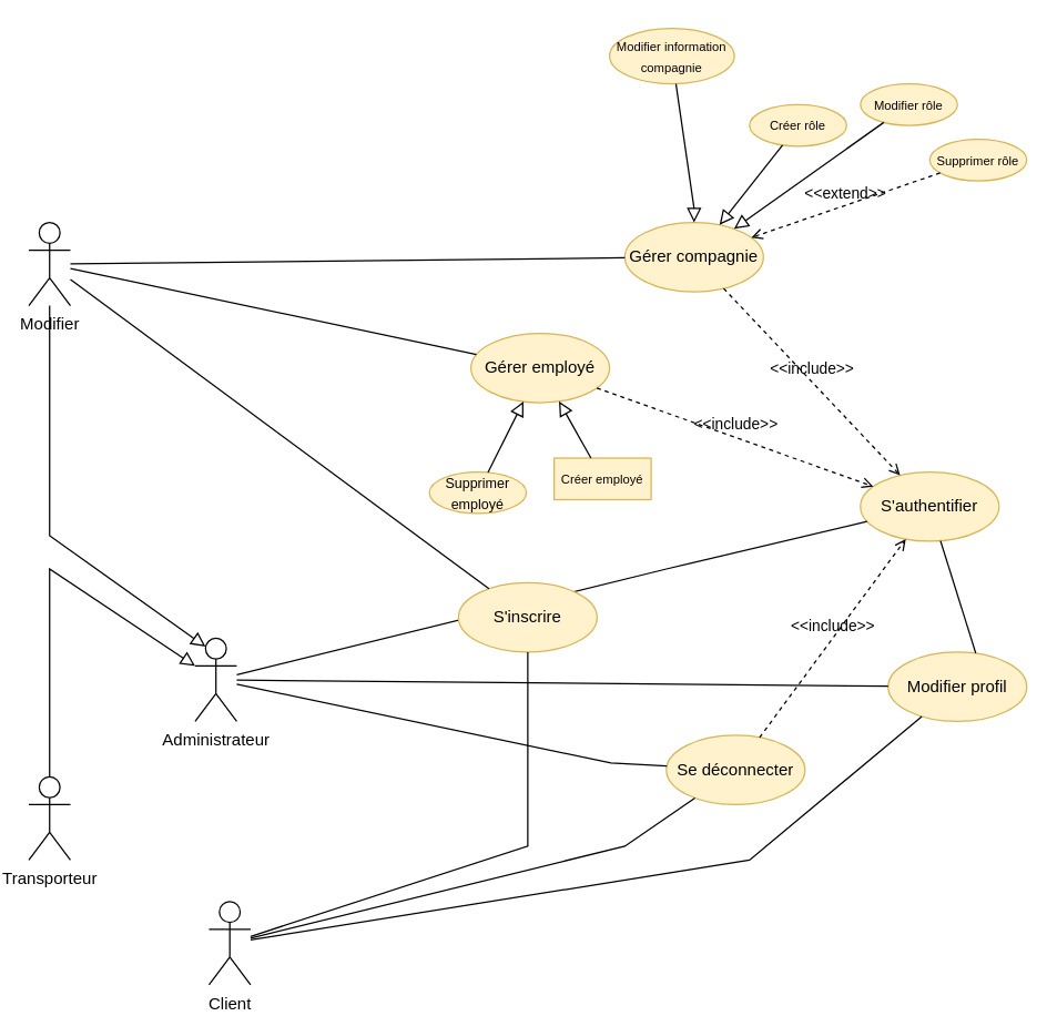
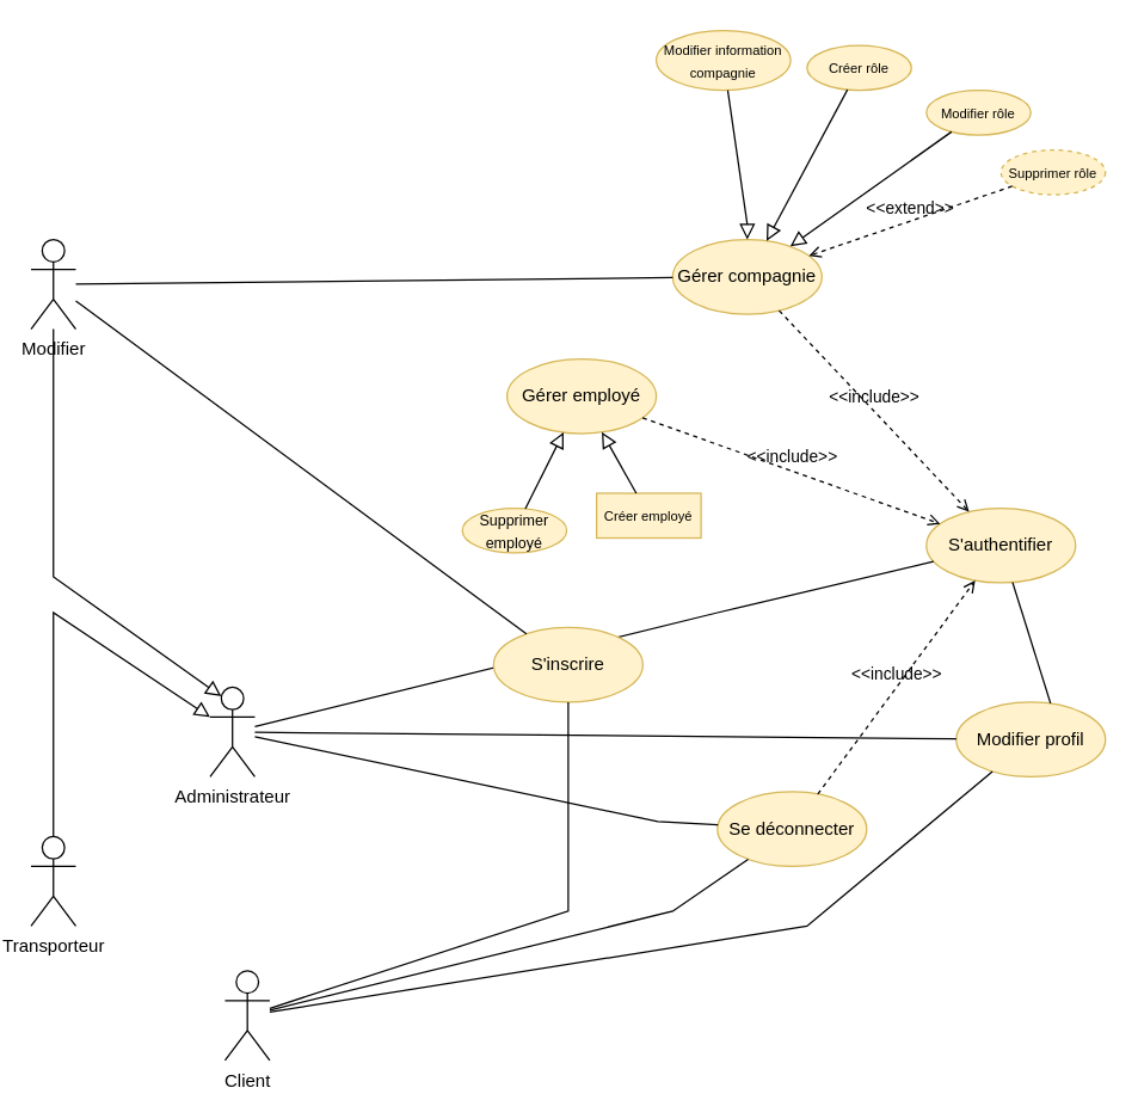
- <mxCell id="28" value="&lt;font style=&quot;font-size: 9px;&quot;&gt;Créer rôle&lt;/font&gt;" style="ellipse;html=1;whiteSpace=wrap;fillColor=#fff2cc;strokeColor=#d6b656;" vertex="1" parent="1"><mxGeometry x="540" y="75" width="70" height="30" as="geometry" /></mxCell>
+ <mxCell id="28" value="&lt;font style=&quot;font-size: 9px;&quot;&gt;Créer rôle&lt;/font&gt;" style="ellipse;html=1;whiteSpace=wrap;fillColor=#fff2cc;strokeColor=#d6b656;" vertex="1" parent="1"><mxGeometry x="540" y="30" width="70" height="30" as="geometry" /></mxCell>
- <mxCell id="35" value="&lt;font style=&quot;font-size: 9px;&quot;&gt;Supprimer rôle&lt;/font&gt;" style="ellipse;html=1;whiteSpace=wrap;fillColor=#fff2cc;strokeColor=#d6b656;" vertex="1" parent="1"><mxGeometry x="670" y="100" width="70" height="30" as="geometry" /></mxCell>
+ <mxCell id="35" value="&lt;font style=&quot;font-size: 9px;&quot;&gt;Supprimer rôle&lt;/font&gt;" style="ellipse;html=1;whiteSpace=wrap;fillColor=#fff2cc;strokeColor=#d6b656;dashed=1;" vertex="1" parent="1"><mxGeometry x="670" y="100" width="70" height="30" as="geometry" /></mxCell>
- <mxCell id="32" value="" style="endArrow=none;startArrow=none;endFill=0;startFill=0;endSize=8;html=1;verticalAlign=bottom;labelBackgroundColor=none;strokeWidth=1;rounded=0;" edge="1" parent="1" source="8" target="31"><mxGeometry width="160" relative="1" as="geometry"><mxPoint x="60" y="200" as="sourcePoint" /><mxPoint x="390" y="204" as="targetPoint" /></mxGeometry></mxCell>
